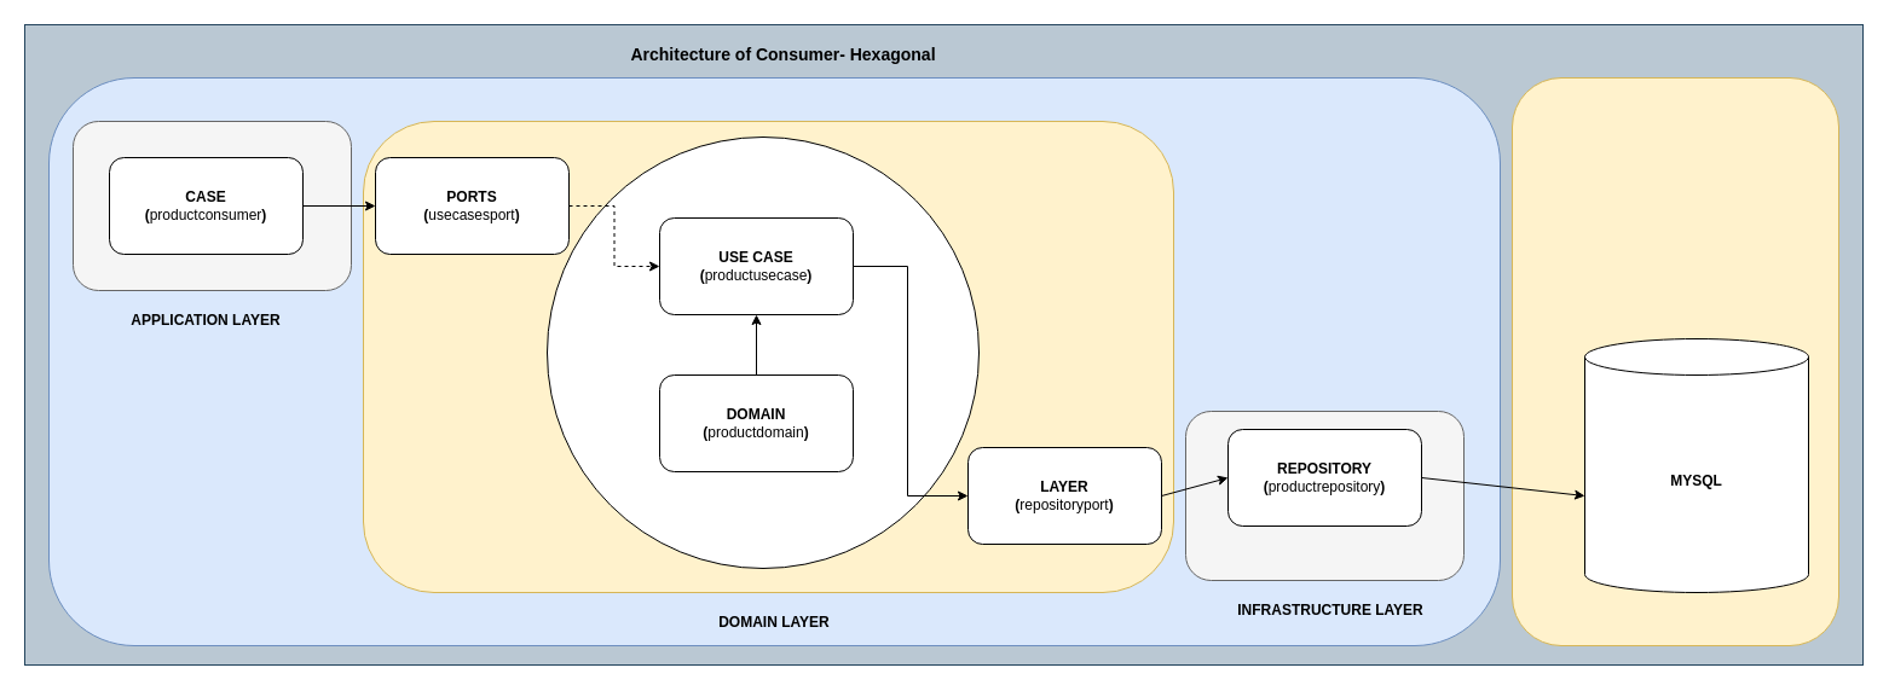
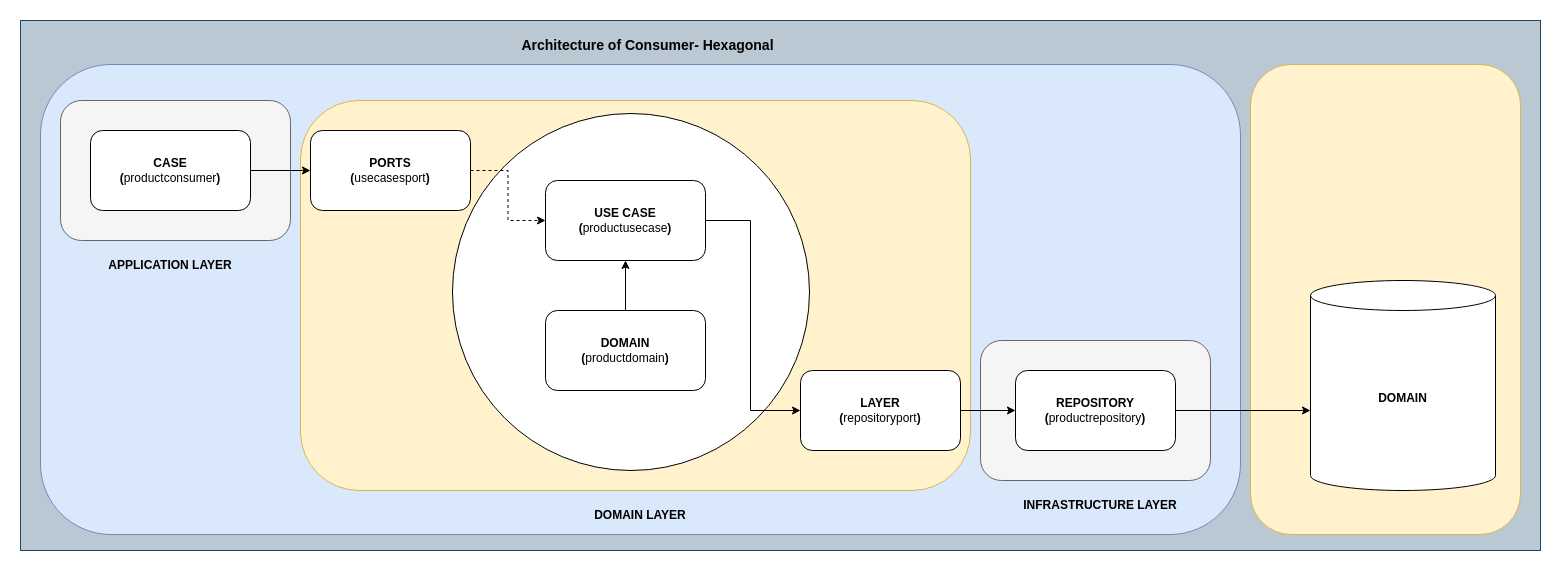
- <mxCell id="16" value="&lt;b&gt;REPOSITORY&lt;/b&gt;&lt;br&gt;&lt;b&gt;(&lt;/b&gt;productrepository&lt;b style=&quot;background-color: initial;&quot;&gt;)&lt;/b&gt;" style="rounded=1;whiteSpace=wrap;html=1;" parent="1" vertex="1"><mxGeometry x="1015" y="355" width="160" height="80" as="geometry" /></mxCell>
+ <mxCell id="16" value="&lt;b&gt;REPOSITORY&lt;/b&gt;&lt;br&gt;&lt;b&gt;(&lt;/b&gt;productrepository&lt;b style=&quot;background-color: initial;&quot;&gt;)&lt;/b&gt;" style="rounded=1;whiteSpace=wrap;html=1;" parent="1" vertex="1"><mxGeometry x="1015" y="370" width="160" height="80" as="geometry" /></mxCell>
- <mxCell id="25" value="&lt;b&gt;MYSQL&lt;/b&gt;" style="shape=cylinder3;whiteSpace=wrap;html=1;boundedLbl=1;backgroundOutline=1;size=15;" parent="1" vertex="1"><mxGeometry x="1310" y="280" width="185" height="210" as="geometry" /></mxCell>
+ <mxCell id="25" value="&lt;b&gt;DOMAIN&lt;/b&gt;" style="shape=cylinder3;whiteSpace=wrap;html=1;boundedLbl=1;backgroundOutline=1;size=15;" parent="1" vertex="1"><mxGeometry x="1310" y="280" width="185" height="210" as="geometry" /></mxCell>
